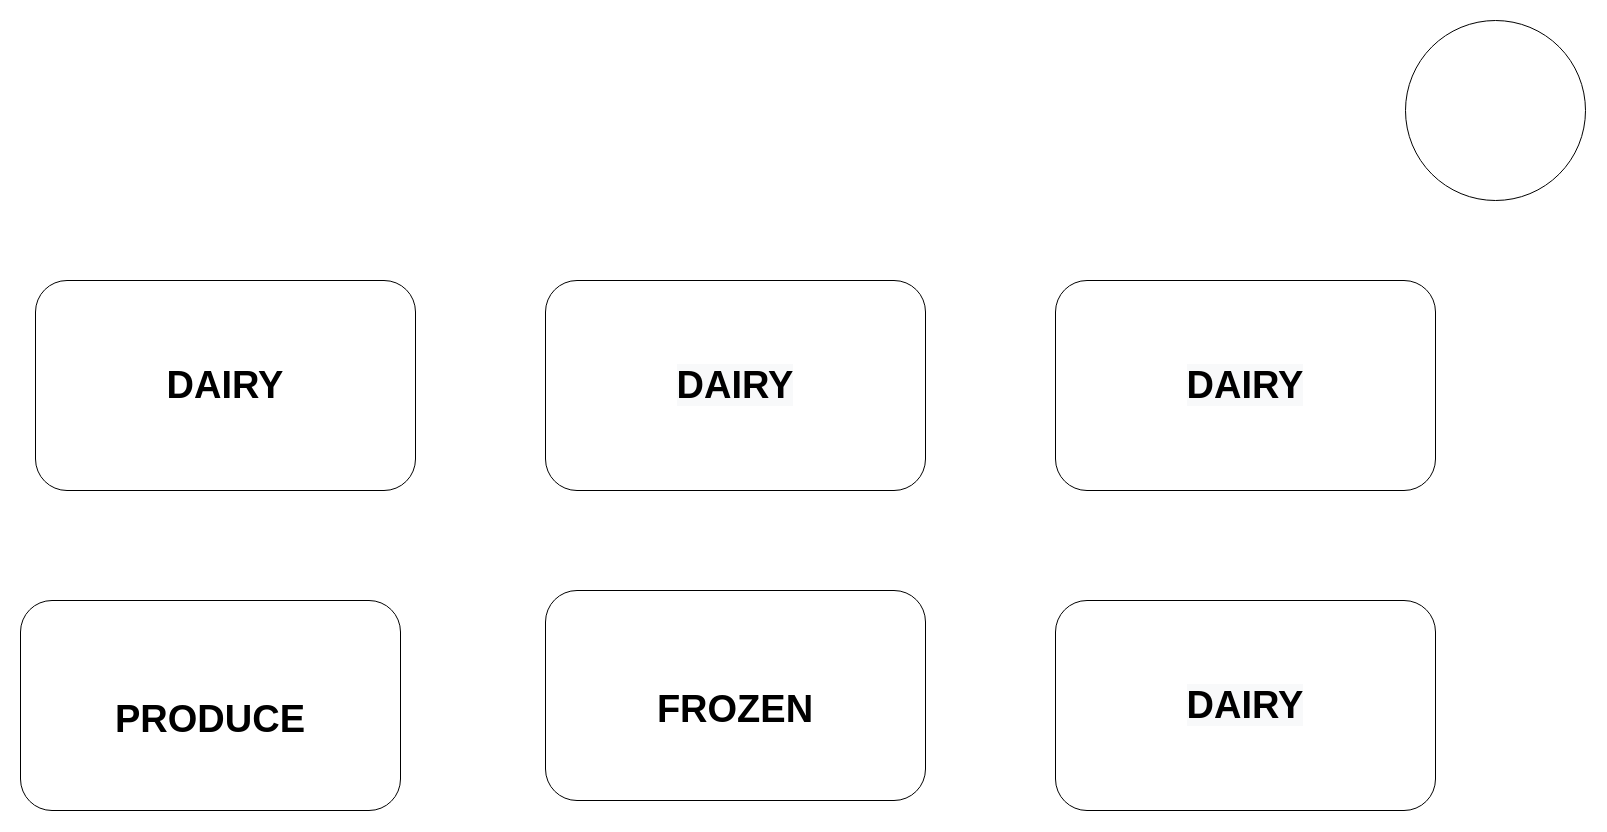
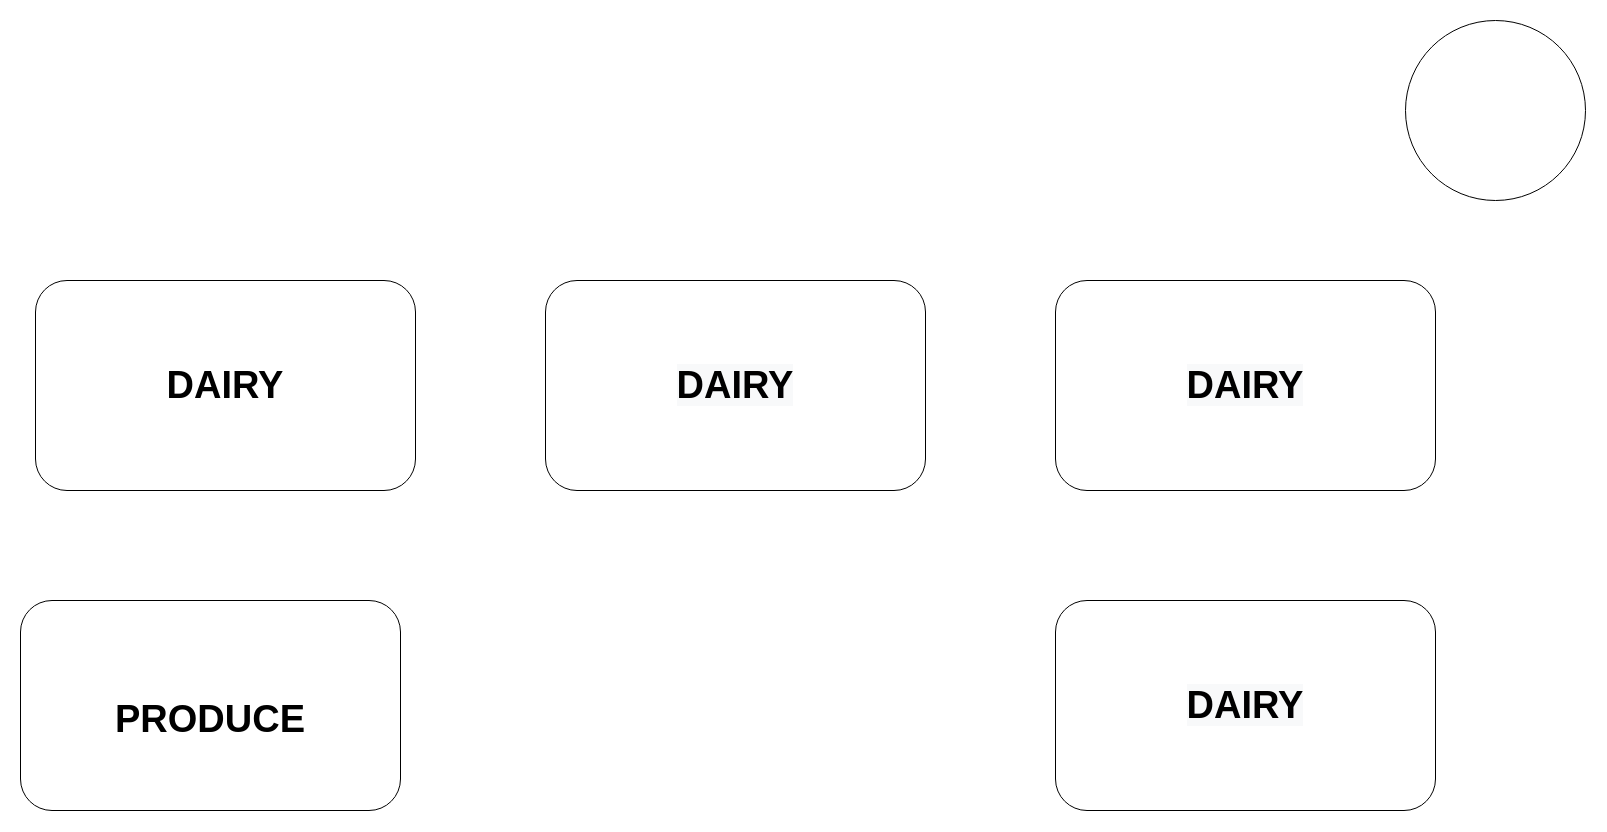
- <mxCell id="6" value="&lt;br&gt;&lt;br&gt;&lt;font face=&quot;helvetica&quot;&gt;&lt;span style=&quot;font-size: 38px&quot;&gt;&lt;b&gt;FROZEN&lt;/b&gt;&lt;/span&gt;&lt;/font&gt;&lt;br&gt;" style="rounded=1;whiteSpace=wrap;html=1;" vertex="1" parent="1"><mxGeometry x="545" y="590" width="380" height="210" as="geometry" /></mxCell>
